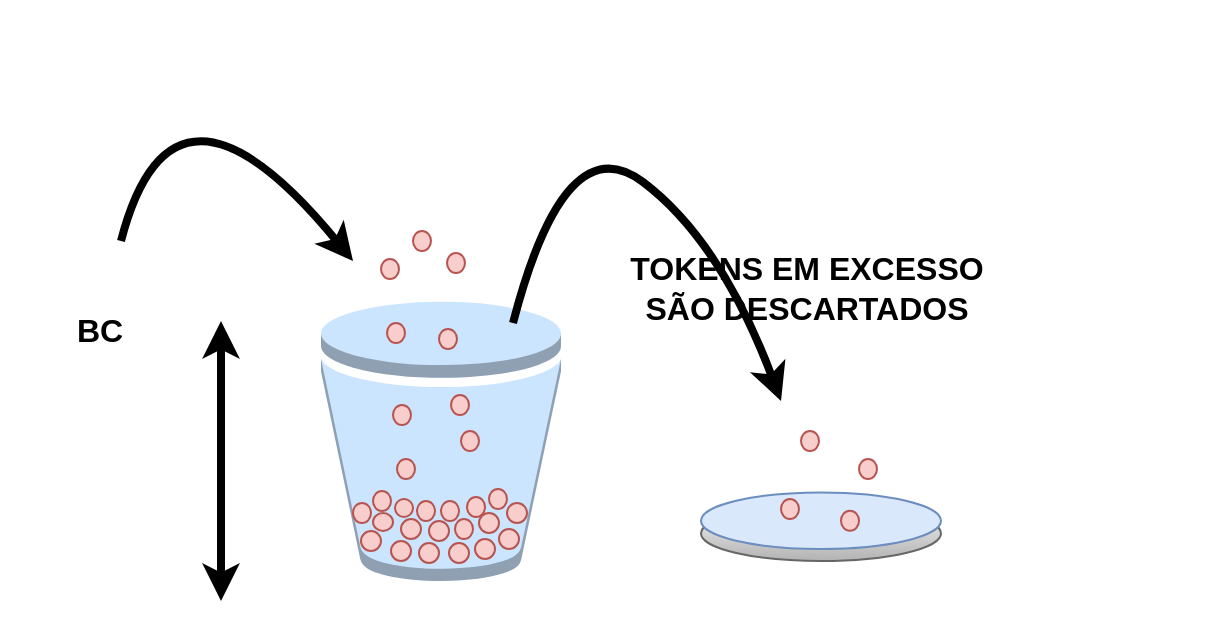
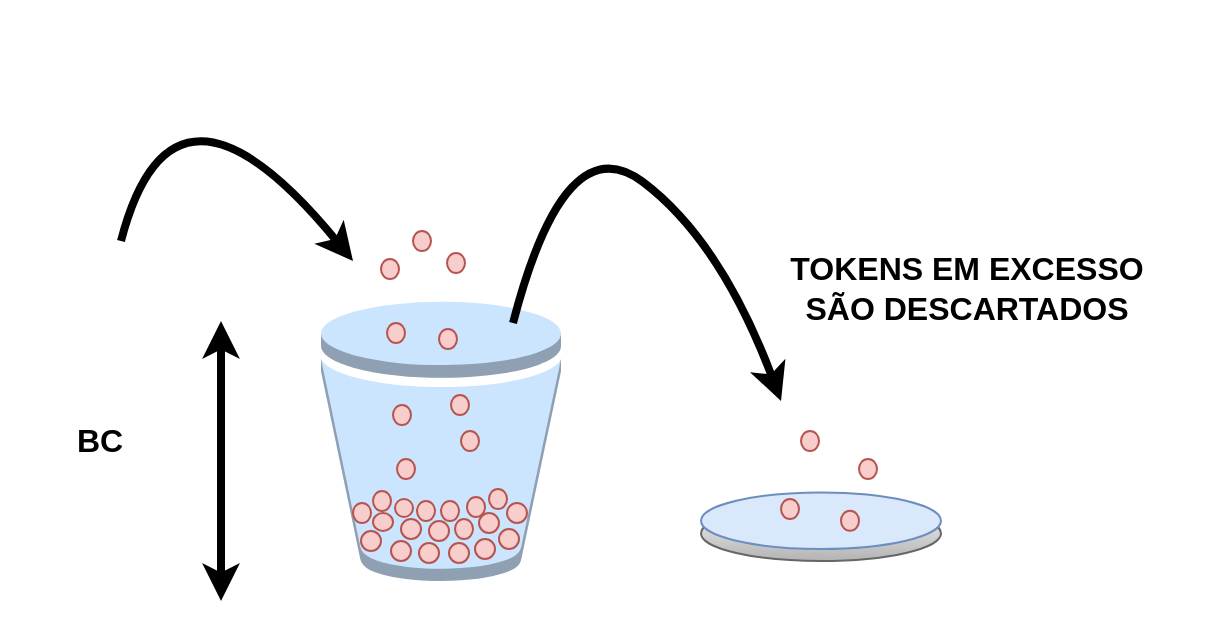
- <mxCell id="41" value="TOKENS EM EXCESSO SÃO DESCARTADOS" style="text;html=1;strokeColor=none;fillColor=none;align=center;verticalAlign=middle;whiteSpace=wrap;rounded=0;fontSize=16;fontStyle=1" vertex="1" parent="1"><mxGeometry x="300" y="129" width="206.5" height="30" as="geometry" /></mxCell>
+ <mxCell id="41" value="TOKENS EM EXCESSO SÃO DESCARTADOS" style="text;html=1;strokeColor=none;fillColor=none;align=center;verticalAlign=middle;whiteSpace=wrap;rounded=0;fontSize=16;fontStyle=1" vertex="1" parent="1"><mxGeometry x="380" y="129" width="206.5" height="30" as="geometry" /></mxCell>
- <mxCell id="33" value="BC" style="text;html=1;strokeColor=none;fillColor=none;align=center;verticalAlign=middle;whiteSpace=wrap;rounded=0;fontSize=16;fontStyle=1" vertex="1" parent="1"><mxGeometry x="20" y="150" width="60" height="30" as="geometry" /></mxCell>
+ <mxCell id="33" value="BC" style="text;html=1;strokeColor=none;fillColor=none;align=center;verticalAlign=middle;whiteSpace=wrap;rounded=0;fontSize=16;fontStyle=1" vertex="1" parent="1"><mxGeometry x="20" y="205" width="60" height="30" as="geometry" /></mxCell>
